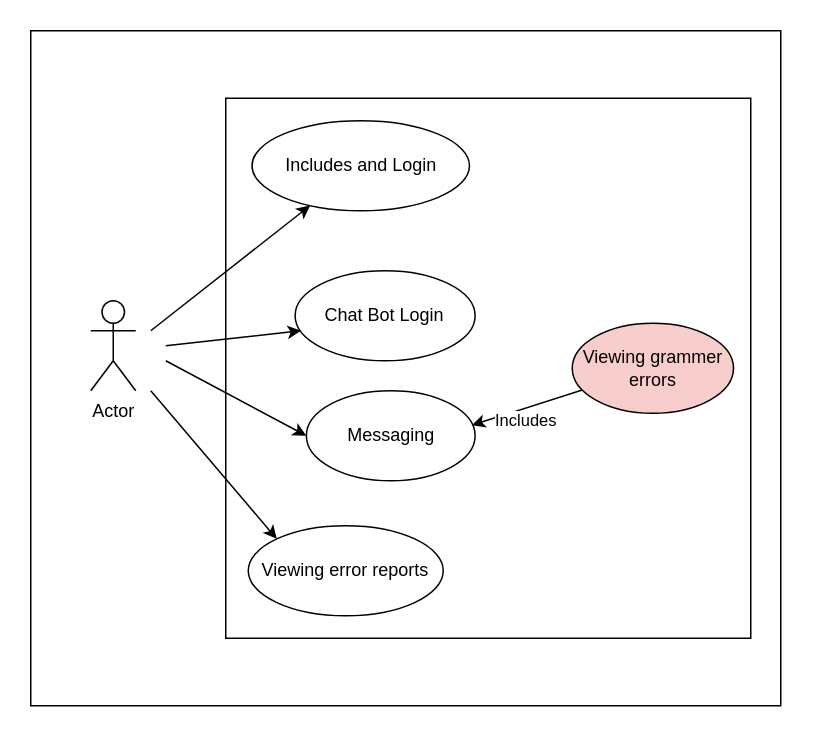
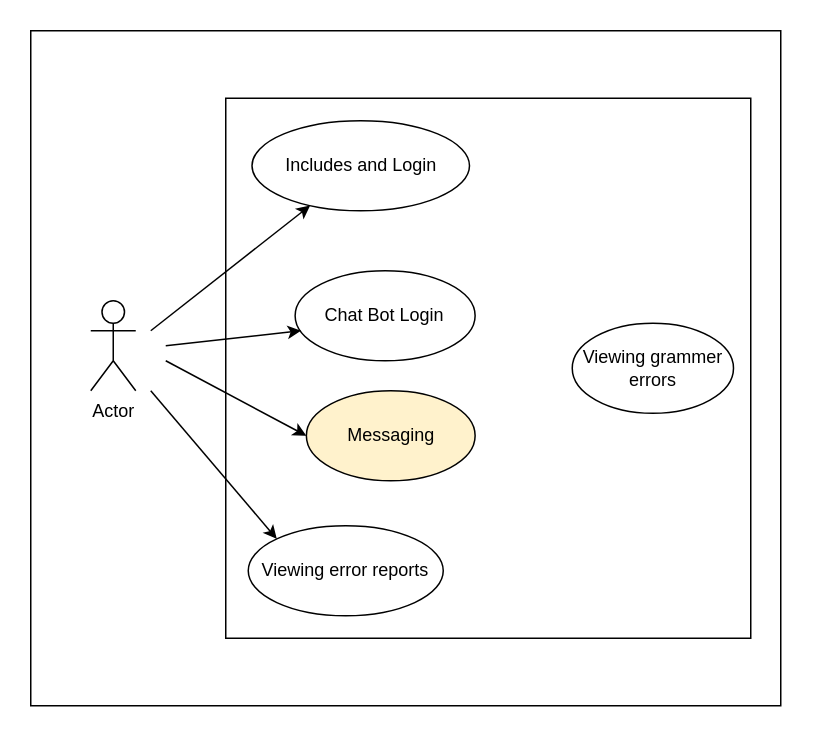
- <mxCell id="8" value="Viewing grammer errors" style="ellipse;whiteSpace=wrap;html=1;sketch=0;fillColor=#f8cecc;" vertex="1" parent="1"><mxGeometry x="381" y="215" width="107.5" height="60" as="geometry" /></mxCell>
+ <mxCell id="8" value="Viewing grammer errors" style="ellipse;whiteSpace=wrap;html=1;sketch=0;" vertex="1" parent="1"><mxGeometry x="381" y="215" width="107.5" height="60" as="geometry" /></mxCell>
- <mxCell id="14" value="" style="endArrow=classic;html=1;rounded=0;entryX=0.98;entryY=0.383;entryDx=0;entryDy=0;entryPerimeter=0;" edge="1" parent="1" source="8" target="6"><mxGeometry width="50" height="50" relative="1" as="geometry"><mxPoint x="190" y="230" as="sourcePoint" /><mxPoint x="240" y="180" as="targetPoint" /></mxGeometry></mxCell>
- <mxCell id="15" value="Includes" style="edgeLabel;html=1;align=center;verticalAlign=middle;resizable=0;points=[];" vertex="1" connectable="0" parent="14"><mxGeometry x="0.207" y="-1" relative="1" as="geometry"><mxPoint x="7" y="7" as="offset" /></mxGeometry></mxCell>
- <mxCell id="6" value="Messaging" style="ellipse;whiteSpace=wrap;html=1;sketch=0;" vertex="1" parent="1"><mxGeometry x="203.75" y="260" width="112.5" height="60" as="geometry" /></mxCell>
+ <mxCell id="6" value="Messaging" style="ellipse;whiteSpace=wrap;html=1;sketch=0;fillColor=#fff2cc;" vertex="1" parent="1"><mxGeometry x="203.75" y="260" width="112.5" height="60" as="geometry" /></mxCell>
